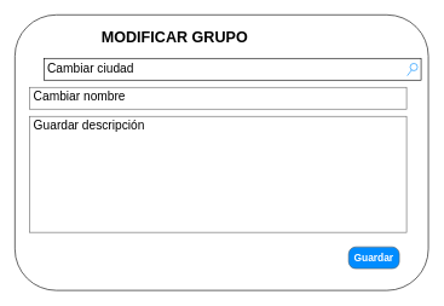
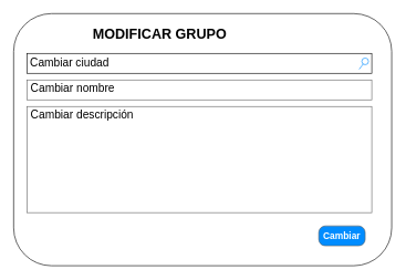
- <mxCell id="3" value="Cambiar ciudad" style="strokeWidth=1;shadow=0;dashed=0;align=center;html=1;shape=mxgraph.mockup.forms.searchBox;strokeColor=#000000;mainText=;strokeColor2=#008cff;fontColor=#000000;fontSize=17;align=left;spacingLeft=3;fontStyle=0" parent="1" vertex="1"><mxGeometry x="60" y="80" width="520" height="30" as="geometry" /></mxCell>
+ <mxCell id="3" value="Cambiar ciudad" style="strokeWidth=1;shadow=0;dashed=0;align=center;html=1;shape=mxgraph.mockup.forms.searchBox;strokeColor=#000000;mainText=;strokeColor2=#008cff;fontColor=#000000;fontSize=17;align=left;spacingLeft=3;fontStyle=0" parent="1" vertex="1"><mxGeometry x="40" y="80" width="520" height="30" as="geometry" /></mxCell>
- <mxCell id="5" value="Guardar descripción" style="strokeWidth=1;shadow=0;dashed=0;align=center;html=1;shape=mxgraph.mockup.text.textBox;fontColor=#000000;align=left;fontSize=17;spacingLeft=4;spacingTop=-3;strokeColor=#666666;mainText=;fontStyle=0;verticalAlign=top;" parent="1" vertex="1"><mxGeometry x="40" y="160" width="520" height="160" as="geometry" /></mxCell>
+ <mxCell id="5" value="Cambiar descripción" style="strokeWidth=1;shadow=0;dashed=0;align=center;html=1;shape=mxgraph.mockup.text.textBox;fontColor=#000000;align=left;fontSize=17;spacingLeft=4;spacingTop=-3;strokeColor=#666666;mainText=;fontStyle=0;verticalAlign=top;" parent="1" vertex="1"><mxGeometry x="40" y="160" width="520" height="160" as="geometry" /></mxCell>
- <mxCell id="7" value="Guardar" style="strokeWidth=1;shadow=0;dashed=0;align=center;html=1;shape=mxgraph.mockup.buttons.button;strokeColor=#666666;fontColor=#ffffff;mainText=;buttonStyle=round;fontSize=14;fontStyle=1;fillColor=#008cff;whiteSpace=wrap;" parent="1" vertex="1"><mxGeometry x="480" y="340" width="70" height="30" as="geometry" /></mxCell>
+ <mxCell id="7" value="Cambiar" style="strokeWidth=1;shadow=0;dashed=0;align=center;html=1;shape=mxgraph.mockup.buttons.button;strokeColor=#666666;fontColor=#ffffff;mainText=;buttonStyle=round;fontSize=14;fontStyle=1;fillColor=#008cff;whiteSpace=wrap;" parent="1" vertex="1"><mxGeometry x="480" y="340" width="70" height="30" as="geometry" /></mxCell>
